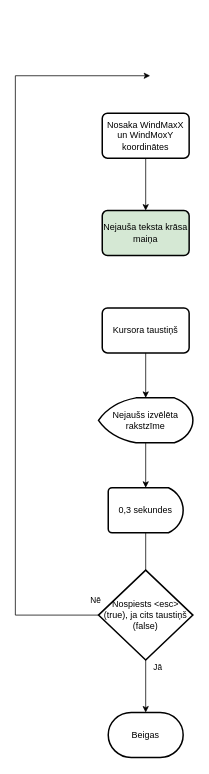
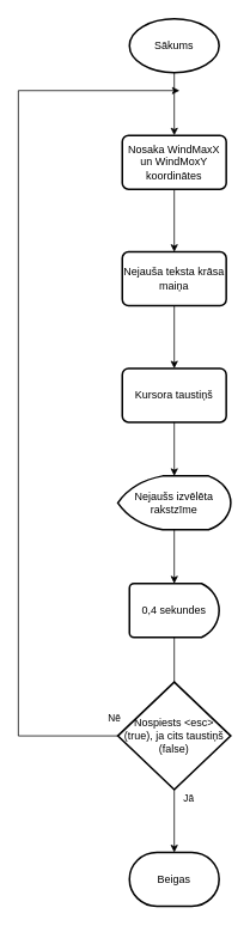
+ <mxCell id="3" value="Sākums" style="strokeWidth=2;html=1;shape=mxgraph.flowchart.start_1;whiteSpace=wrap;" vertex="1" parent="1"><mxGeometry x="144" y="20" width="100" height="60" as="geometry" /></mxCell>
+ <mxCell id="2" style="edgeStyle=orthogonalEdgeStyle;rounded=0;orthogonalLoop=1;jettySize=auto;html=1;entryX=0.5;entryY=0;entryDx=0;entryDy=0;" edge="1" parent="1" source="3" target="5"><mxGeometry relative="1" as="geometry" /></mxCell>
- <mxCell id="7" value="Nejauša teksta krāsa maiņa" style="rounded=1;whiteSpace=wrap;html=1;absoluteArcSize=1;arcSize=14;strokeWidth=2;fillColor=#d5e8d4;" vertex="1" parent="1"><mxGeometry x="136" y="280" width="116" height="60" as="geometry" /></mxCell>
+ <mxCell id="7" value="Nejauša teksta krāsa maiņa" style="rounded=1;whiteSpace=wrap;html=1;absoluteArcSize=1;arcSize=14;strokeWidth=2;" vertex="1" parent="1"><mxGeometry x="136" y="280" width="116" height="60" as="geometry" /></mxCell>
+ <mxCell id="6" style="edgeStyle=orthogonalEdgeStyle;rounded=0;orthogonalLoop=1;jettySize=auto;html=1;entryX=0.5;entryY=0;entryDx=0;entryDy=0;" edge="1" parent="1" source="7" target="8"><mxGeometry relative="1" as="geometry" /></mxCell>
- <mxCell id="11" value="0,3 sekundes" style="strokeWidth=2;html=1;shape=mxgraph.flowchart.delay;whiteSpace=wrap;" vertex="1" parent="1"><mxGeometry x="144" y="650" width="100" height="60" as="geometry" /></mxCell>
+ <mxCell id="11" value="0,4 sekundes" style="strokeWidth=2;html=1;shape=mxgraph.flowchart.delay;whiteSpace=wrap;" vertex="1" parent="1"><mxGeometry x="144" y="650" width="100" height="60" as="geometry" /></mxCell>
